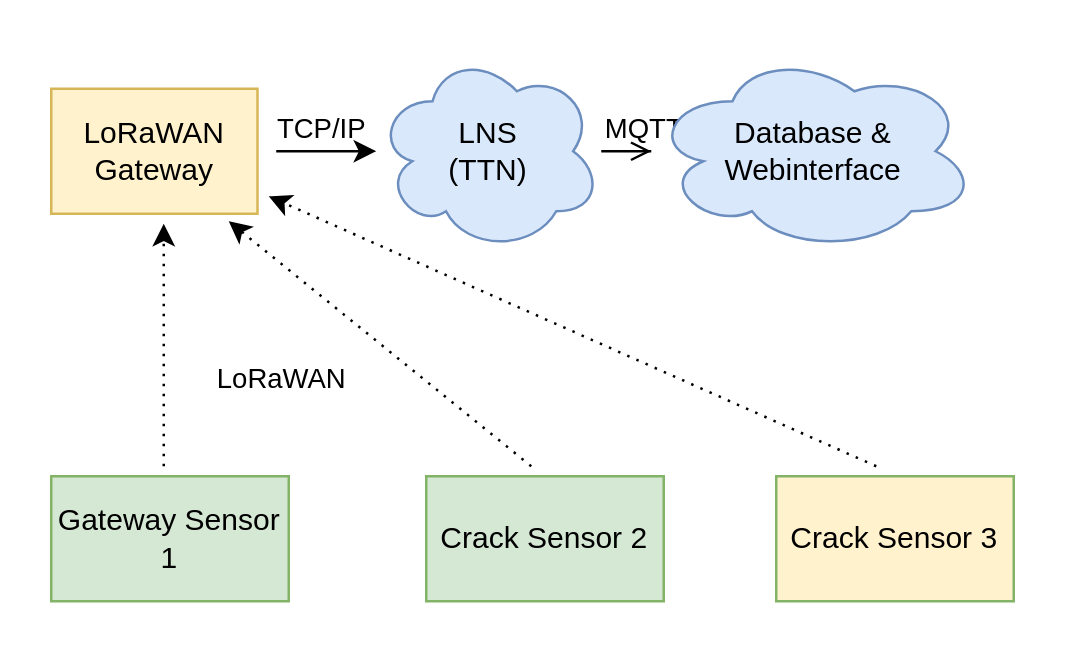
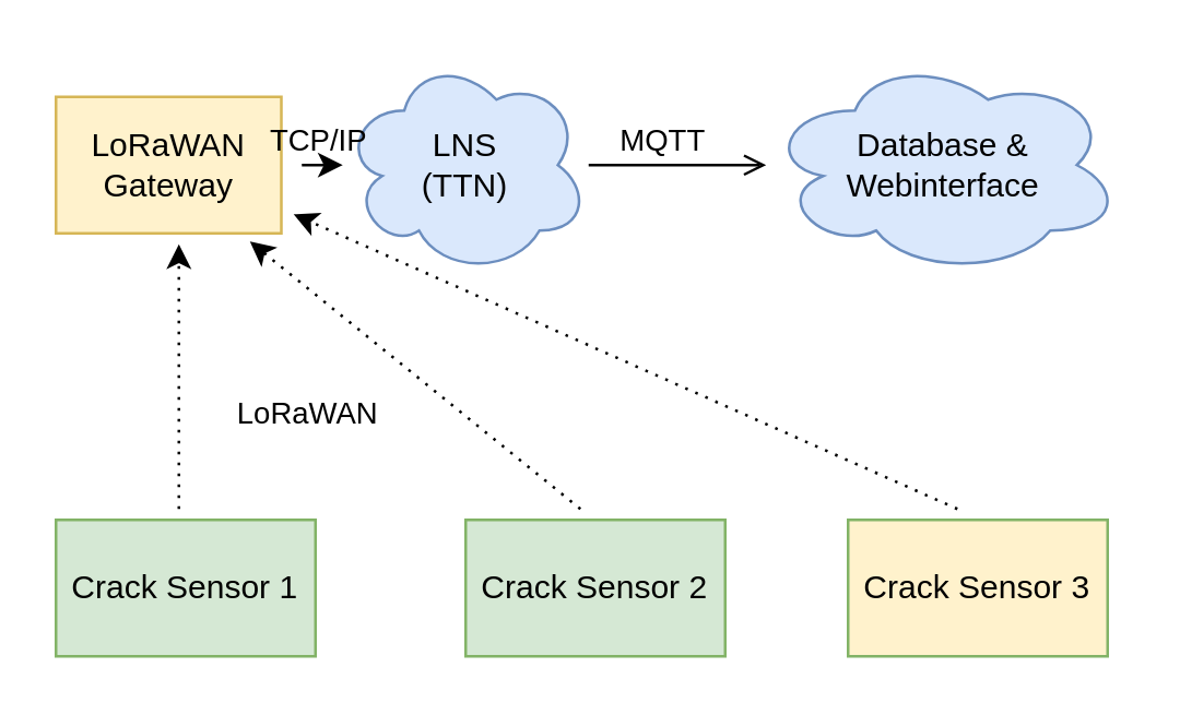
- <mxCell id="5" value="LNS&lt;br&gt;(TTN)" style="ellipse;shape=cloud;whiteSpace=wrap;html=1;fillColor=#dae8fc;strokeColor=#6c8ebf;" parent="1" vertex="1"><mxGeometry x="150" y="20" width="90" height="80" as="geometry" /></mxCell>
+ <mxCell id="5" value="LNS&lt;br&gt;(TTN)" style="ellipse;shape=cloud;whiteSpace=wrap;html=1;fillColor=#dae8fc;strokeColor=#6c8ebf;" parent="1" vertex="1"><mxGeometry x="125" y="20" width="90" height="80" as="geometry" /></mxCell>
- <mxCell id="6" value="&lt;div&gt;Database &amp;amp;&lt;/div&gt;Webinterface" style="ellipse;shape=cloud;whiteSpace=wrap;html=1;fillColor=#dae8fc;strokeColor=#6c8ebf;" parent="1" vertex="1"><mxGeometry x="260" y="20" width="130" height="80" as="geometry" /></mxCell>
+ <mxCell id="6" value="&lt;div&gt;Database &amp;amp;&lt;/div&gt;Webinterface" style="ellipse;shape=cloud;whiteSpace=wrap;html=1;fillColor=#dae8fc;strokeColor=#6c8ebf;" parent="1" vertex="1"><mxGeometry x="280" y="20" width="130" height="80" as="geometry" /></mxCell>
- <mxCell id="11" value="Gateway Sensor 1" style="rounded=0;whiteSpace=wrap;html=1;fillColor=#d5e8d4;strokeColor=#82b366;" parent="1" vertex="1"><mxGeometry x="20" y="190" width="95" height="50" as="geometry" /></mxCell>
+ <mxCell id="11" value="Crack Sensor 1" style="rounded=0;whiteSpace=wrap;html=1;fillColor=#d5e8d4;strokeColor=#82b366;" parent="1" vertex="1"><mxGeometry x="20" y="190" width="95" height="50" as="geometry" /></mxCell>
